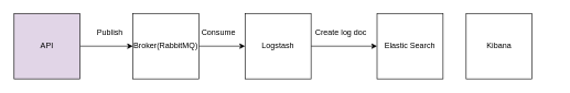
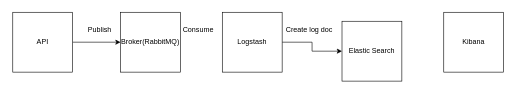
- <mxCell id="7" value="API" style="whiteSpace=wrap;html=1;aspect=fixed;fillColor=#e1d5e7;" vertex="1" parent="1"><mxGeometry x="20" y="20" width="100" height="100" as="geometry" /></mxCell>
+ <mxCell id="7" value="API" style="whiteSpace=wrap;html=1;aspect=fixed;" vertex="1" parent="1"><mxGeometry x="20" y="20" width="100" height="100" as="geometry" /></mxCell>
- <mxCell id="8" style="edgeStyle=orthogonalEdgeStyle;rounded=0;orthogonalLoop=1;jettySize=auto;html=1;entryX=0;entryY=0.5;entryDx=0;entryDy=0;" edge="1" parent="1" source="9" target="3"><mxGeometry relative="1" as="geometry" /></mxCell>
- <mxCell id="4" value="Elastic Search" style="whiteSpace=wrap;html=1;aspect=fixed;" vertex="1" parent="1"><mxGeometry x="570" y="20" width="100" height="100" as="geometry" /></mxCell>
+ <mxCell id="4" value="Elastic Search" style="whiteSpace=wrap;html=1;aspect=fixed;" vertex="1" parent="1"><mxGeometry x="570" y="35" width="100" height="100" as="geometry" /></mxCell>
- <mxCell id="5" value="Kibana" style="whiteSpace=wrap;html=1;aspect=fixed;" vertex="1" parent="1"><mxGeometry x="705" y="20" width="100" height="100" as="geometry" /></mxCell>
+ <mxCell id="5" value="Kibana" style="whiteSpace=wrap;html=1;aspect=fixed;" vertex="1" parent="1"><mxGeometry x="740" y="20" width="100" height="100" as="geometry" /></mxCell>
